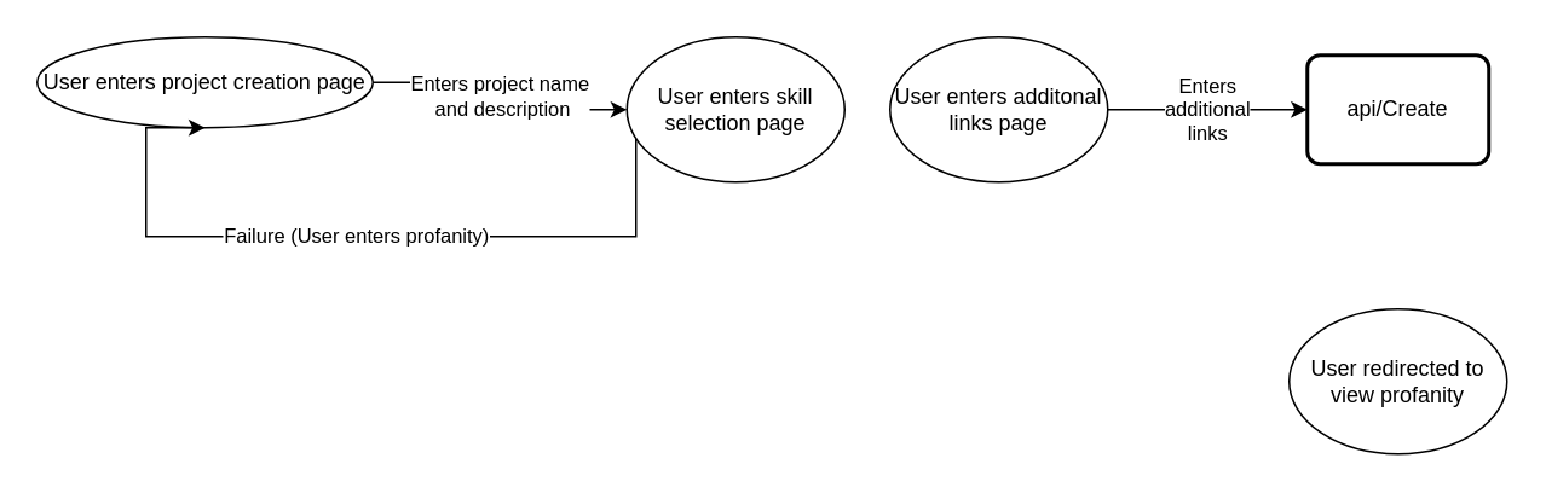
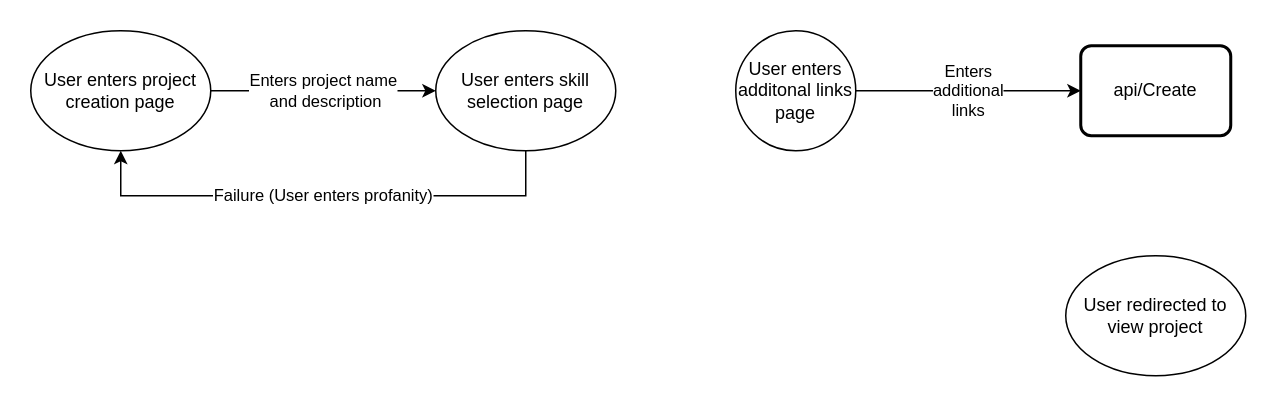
- <mxCell id="3" value="User enters project creation page" style="ellipse;whiteSpace=wrap;html=1;" vertex="1" parent="1"><mxGeometry x="20" y="20" width="185" height="50" as="geometry" /></mxCell>
+ <mxCell id="3" value="User enters project creation page" style="ellipse;whiteSpace=wrap;html=1;" vertex="1" parent="1"><mxGeometry width="120" height="80" as="geometry" x="20" y="20" /></mxCell>
- <mxCell id="5" value="User enters skill selection page" style="ellipse;whiteSpace=wrap;html=1;" vertex="1" parent="1"><mxGeometry x="345" y="20" width="120" height="80" as="geometry" /></mxCell>
+ <mxCell id="5" value="User enters skill selection page" style="ellipse;whiteSpace=wrap;html=1;" vertex="1" parent="1"><mxGeometry x="290" width="120" height="80" as="geometry" y="20" /></mxCell>
- <mxCell id="7" value="User enters additonal links page" style="ellipse;whiteSpace=wrap;html=1;" vertex="1" parent="1"><mxGeometry x="490" width="120" height="80" as="geometry" y="20" /></mxCell>
+ <mxCell id="7" value="User enters additonal links page" style="ellipse;whiteSpace=wrap;html=1;" vertex="1" parent="1"><mxGeometry x="490" y="20" width="80" height="80" as="geometry" /></mxCell>
- <mxCell id="9" value="User redirected to view profanity" style="ellipse;whiteSpace=wrap;html=1;" vertex="1" parent="1"><mxGeometry x="710" y="170" width="120" height="80" as="geometry" /></mxCell>
+ <mxCell id="9" value="User redirected to view project" style="ellipse;whiteSpace=wrap;html=1;" vertex="1" parent="1"><mxGeometry x="710" y="170" width="120" height="80" as="geometry" /></mxCell>
